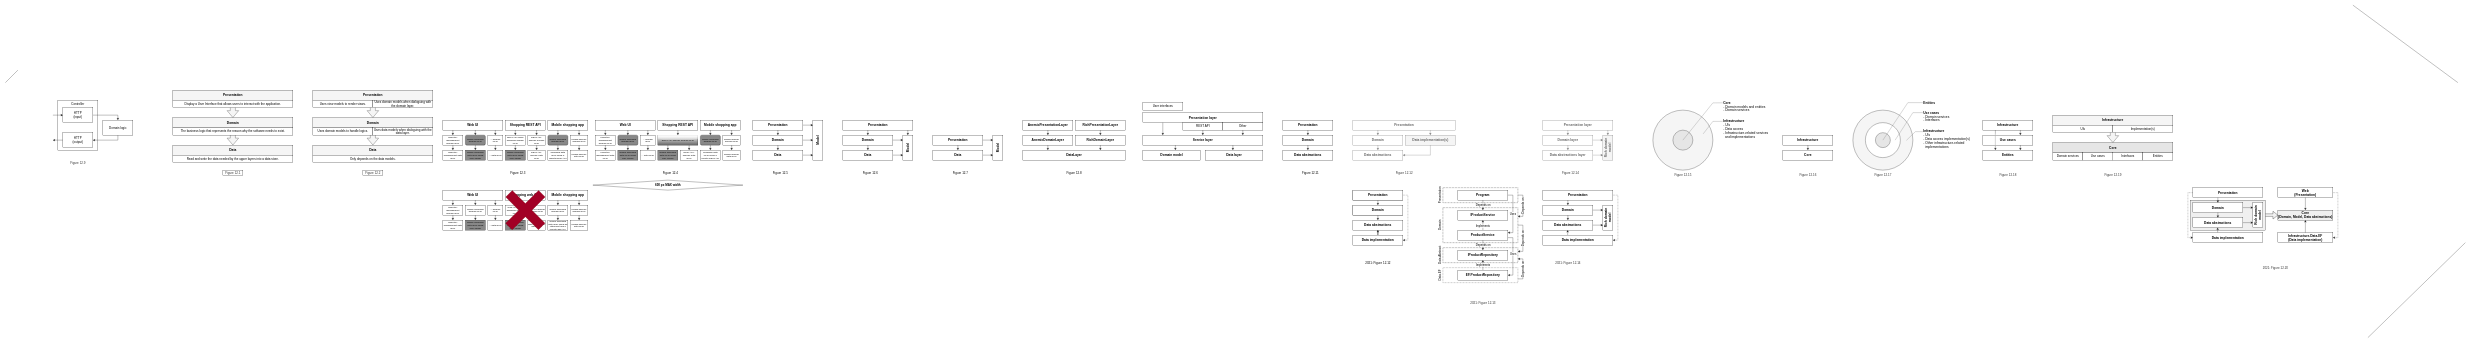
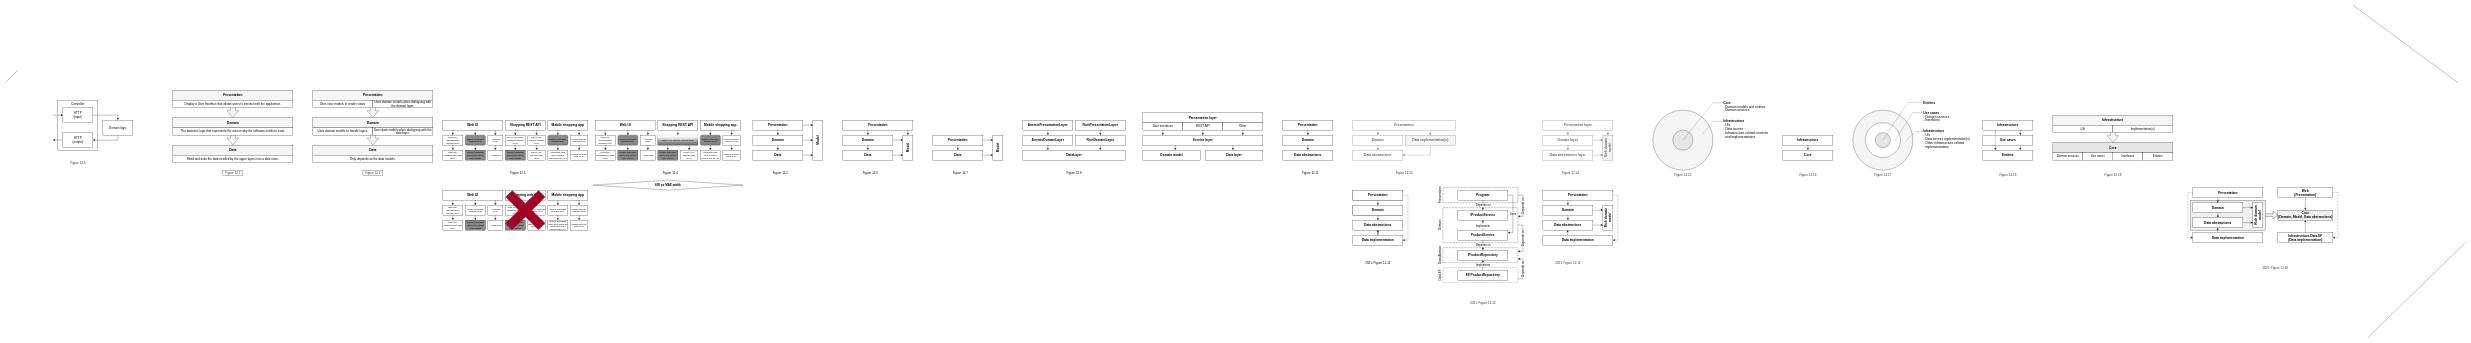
- <mxCell id="85" value="User interfaces" style="rounded=0;whiteSpace=wrap;html=1;labelBackgroundColor=none;sketch=0;fillColor=default;fontSize=12;strokeColor=default;fontColor=default;" parent="1" vertex="1"><mxGeometry x="4570" y="410" width="160" height="30" as="geometry" /></mxCell>
+ <mxCell id="85" value="User interfaces" style="rounded=0;whiteSpace=wrap;html=1;labelBackgroundColor=none;sketch=0;fillColor=default;fontSize=12;strokeColor=default;fontColor=default;" parent="1" vertex="1"><mxGeometry x="4570" y="490" width="160" height="30" as="geometry" /></mxCell>
- <mxCell id="241" style="edgeStyle=orthogonalEdgeStyle;rounded=0;orthogonalLoop=1;jettySize=auto;html=1;strokeColor=default;exitX=1;exitY=0.75;exitDx=0;exitDy=0;entryX=1;entryY=0.5;entryDx=0;entryDy=0;" parent="1" source="234" target="238" edge="1"><mxGeometry relative="1" as="geometry"><mxPoint x="6149.5" y="1050" as="targetPoint" /><mxPoint x="6149.5" y="930" as="sourcePoint" /></mxGeometry></mxCell>
- <mxCell id="242" value="Uses" style="edgeLabel;html=1;align=center;verticalAlign=middle;resizable=0;points=[];labelBackgroundColor=default;fontColor=default;" parent="241" vertex="1" connectable="0"><mxGeometry x="-0.307" y="3" relative="1" as="geometry"><mxPoint x="-3" y="18" as="offset" /></mxGeometry></mxCell>
